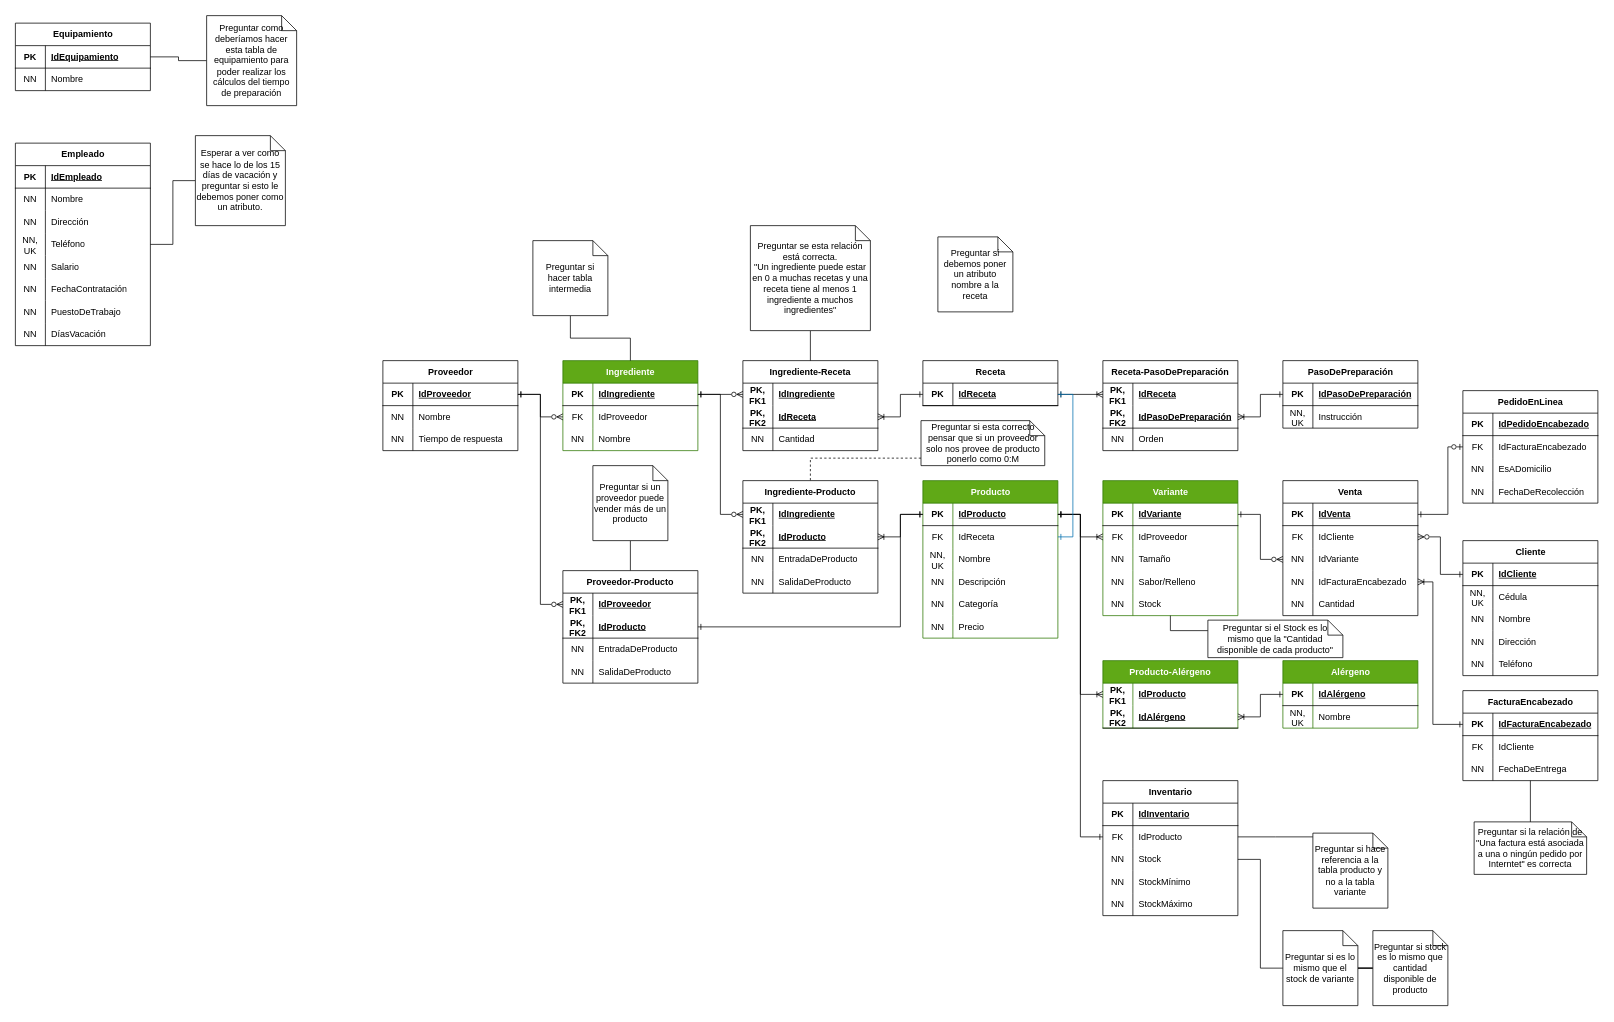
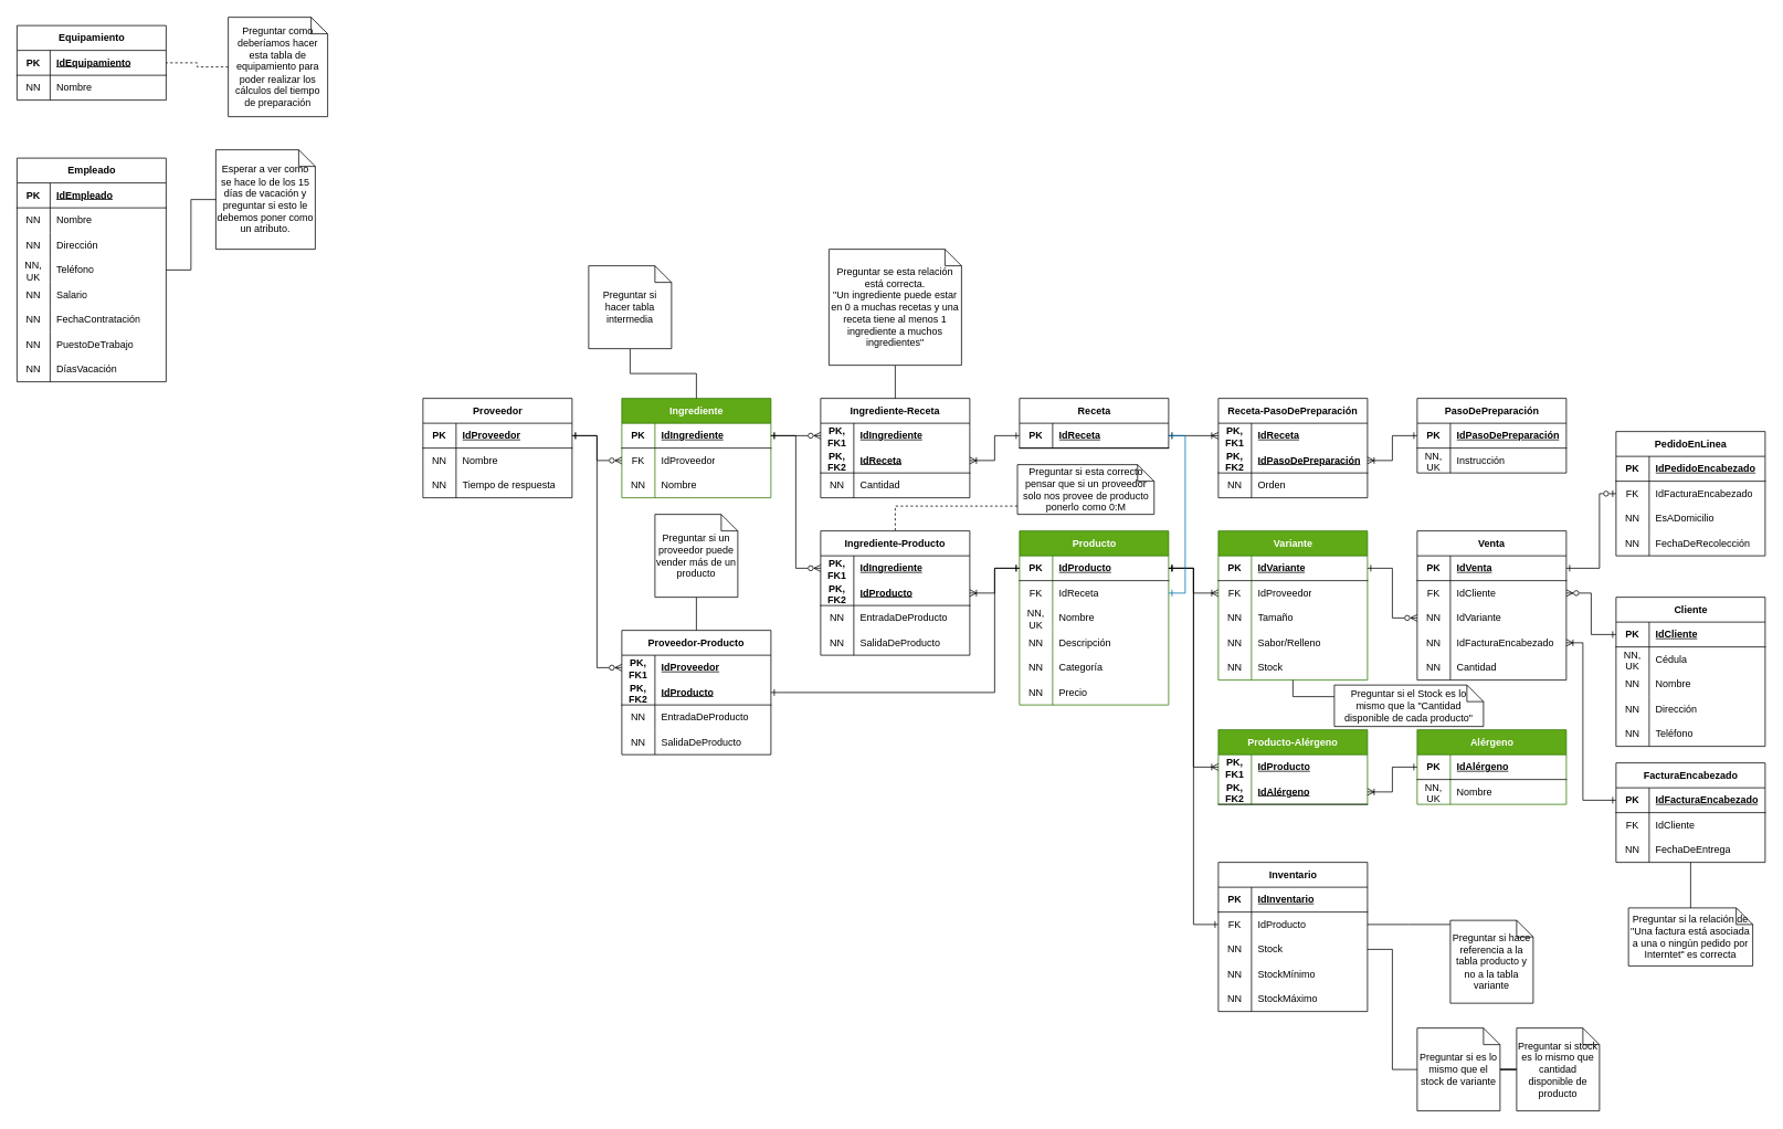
- <mxCell id="96" style="edgeStyle=orthogonalEdgeStyle;rounded=0;orthogonalLoop=1;jettySize=auto;html=1;exitX=0;exitY=0.5;exitDx=0;exitDy=0;exitPerimeter=0;endArrow=none;endFill=0;" parent="1" source="97" target="27" edge="1"><mxGeometry relative="1" as="geometry" /></mxCell>
+ <mxCell id="96" style="edgeStyle=orthogonalEdgeStyle;rounded=0;orthogonalLoop=1;jettySize=auto;html=1;exitX=0;exitY=0.5;exitDx=0;exitDy=0;exitPerimeter=0;endArrow=none;endFill=0;dashed=1;" parent="1" source="97" target="27" edge="1"><mxGeometry relative="1" as="geometry" /></mxCell>
- <mxCell id="98" value="Preguntar si debemos poner un atributo nombre a la receta" style="shape=note;size=20;whiteSpace=wrap;html=1;" parent="1" vertex="1"><mxGeometry x="1250" y="315" width="100" height="100" as="geometry" /></mxCell>
